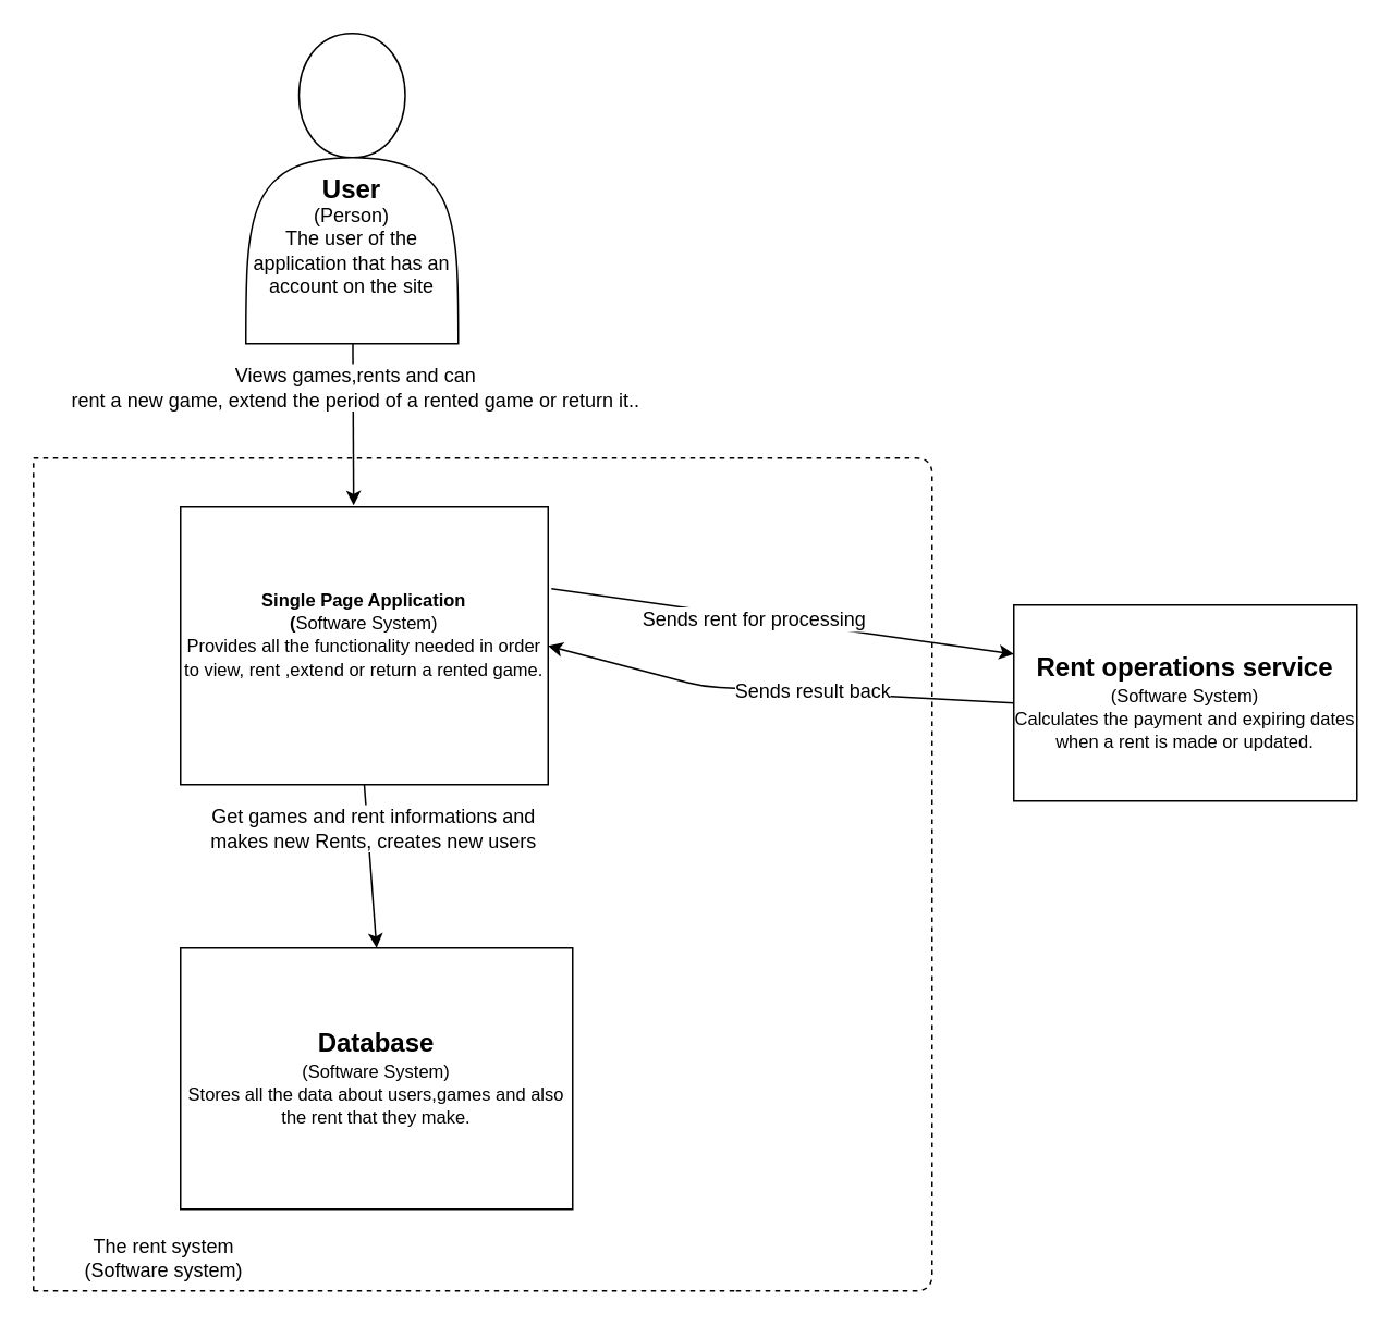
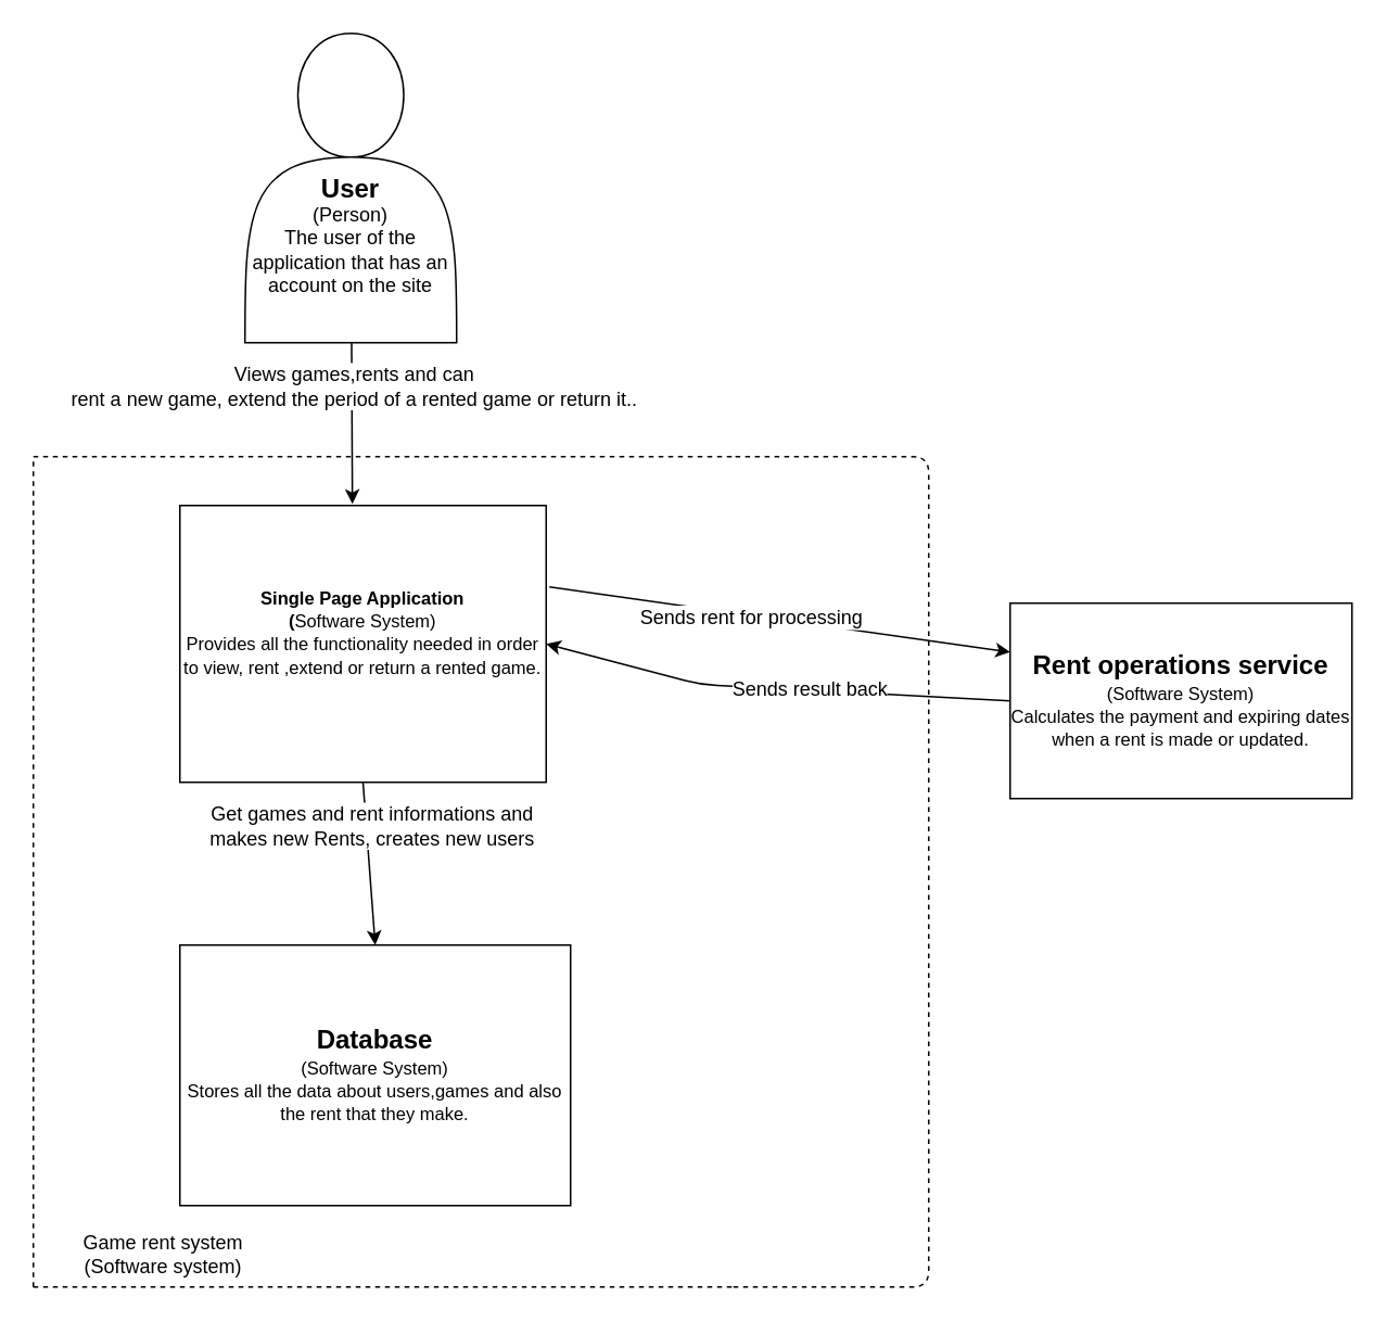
- <mxCell id="18" value="The rent system&lt;br&gt;(Software system)&lt;br&gt;" style="text;html=1;strokeColor=none;fillColor=none;align=center;verticalAlign=middle;whiteSpace=wrap;rounded=0;" parent="1" vertex="1"><mxGeometry x="20" y="760" width="160" height="20" as="geometry" /></mxCell>
+ <mxCell id="18" value="Game rent system&lt;br&gt;(Software system)&lt;br&gt;" style="text;html=1;strokeColor=none;fillColor=none;align=center;verticalAlign=middle;whiteSpace=wrap;rounded=0;" parent="1" vertex="1"><mxGeometry x="20" y="760" width="160" height="20" as="geometry" /></mxCell>
